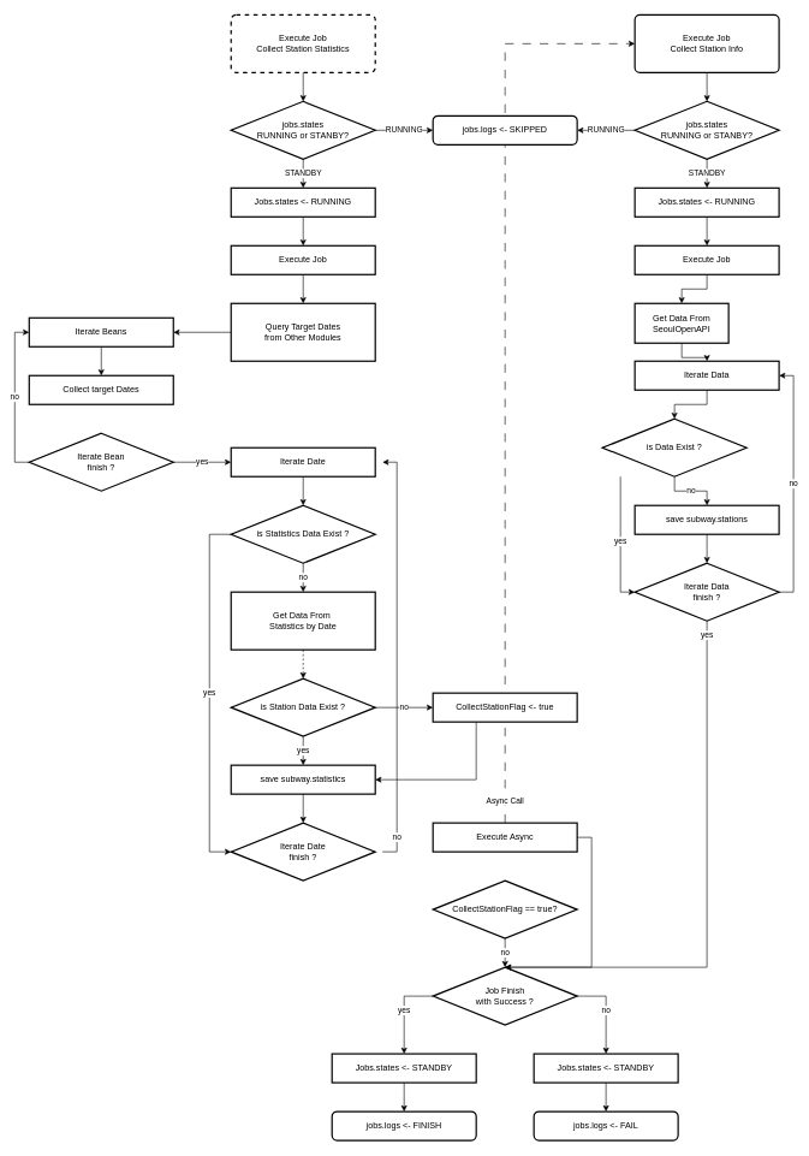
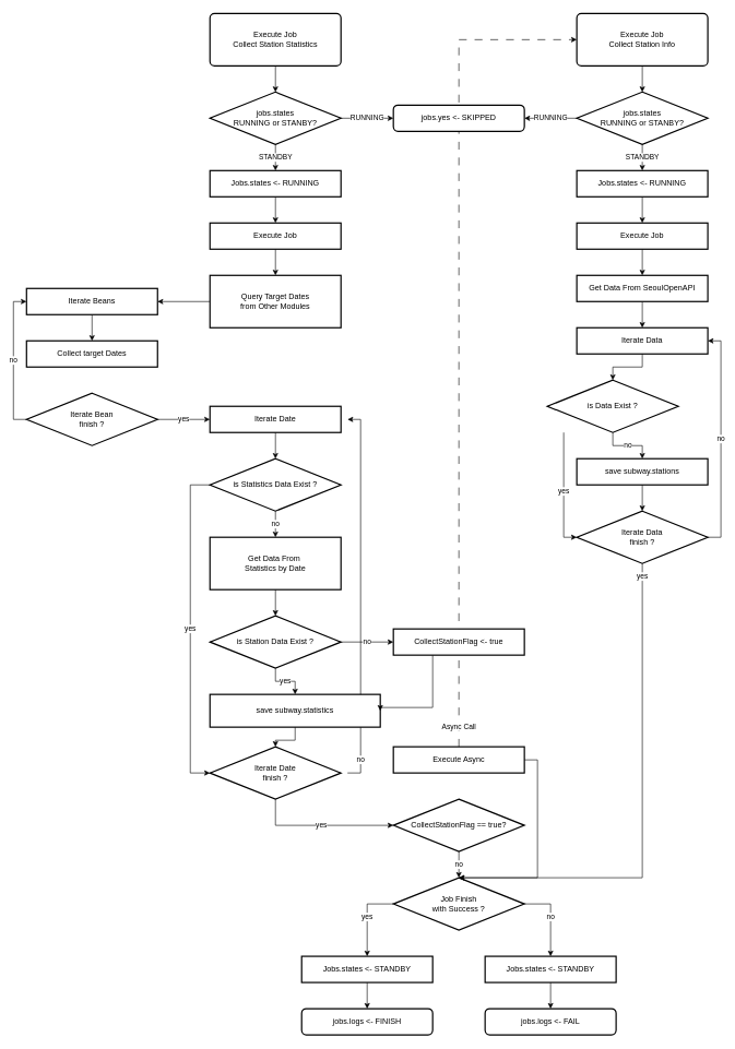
- <mxCell id="21" value="Execute Job&lt;div&gt;Collect Station Statistics&lt;/div&gt;" style="rounded=1;whiteSpace=wrap;html=1;absoluteArcSize=1;arcSize=14;strokeWidth=2;dashed=1;" vertex="1" parent="1"><mxGeometry x="320" y="20" width="200" height="80" as="geometry" /></mxCell>
+ <mxCell id="21" value="Execute Job&lt;div&gt;Collect Station Statistics&lt;/div&gt;" style="rounded=1;whiteSpace=wrap;html=1;absoluteArcSize=1;arcSize=14;strokeWidth=2;" vertex="1" parent="1"><mxGeometry x="320" y="20" width="200" height="80" as="geometry" /></mxCell>
- <mxCell id="9" value="jobs.logs &amp;lt;- SKIPPED" style="rounded=1;whiteSpace=wrap;html=1;absoluteArcSize=1;arcSize=14;strokeWidth=2;" vertex="1" parent="1"><mxGeometry x="600" y="160" width="200" height="40" as="geometry" /></mxCell>
+ <mxCell id="9" value="jobs.yes &amp;lt;- SKIPPED" style="rounded=1;whiteSpace=wrap;html=1;absoluteArcSize=1;arcSize=14;strokeWidth=2;" vertex="1" parent="1"><mxGeometry x="600" y="160" width="200" height="40" as="geometry" /></mxCell>
- <mxCell id="27" value="Get Data From SeoulOpenAPI" style="rounded=0;whiteSpace=wrap;html=1;absoluteArcSize=1;arcSize=14;strokeWidth=2;" vertex="1" parent="1"><mxGeometry x="880" y="420" width="130" height="55" as="geometry" /></mxCell>
+ <mxCell id="27" value="Get Data From SeoulOpenAPI" style="rounded=0;whiteSpace=wrap;html=1;absoluteArcSize=1;arcSize=14;strokeWidth=2;" vertex="1" parent="1"><mxGeometry x="880" y="420" width="200" height="40" as="geometry" /></mxCell>
- <mxCell id="62" style="edgeStyle=orthogonalEdgeStyle;rounded=0;orthogonalLoop=1;jettySize=auto;html=1;entryX=0.5;entryY=0;entryDx=0;entryDy=0;entryPerimeter=0;dashed=1;" edge="1" parent="1" source="36" target="54"><mxGeometry relative="1" as="geometry" /></mxCell>
+ <mxCell id="62" style="edgeStyle=orthogonalEdgeStyle;rounded=0;orthogonalLoop=1;jettySize=auto;html=1;entryX=0.5;entryY=0;entryDx=0;entryDy=0;entryPerimeter=0;" edge="1" parent="1" source="36" target="54"><mxGeometry relative="1" as="geometry" /></mxCell>
- <mxCell id="48" value="save subway.statistics" style="rounded=0;whiteSpace=wrap;html=1;absoluteArcSize=1;arcSize=14;strokeWidth=2;" vertex="1" parent="1"><mxGeometry x="320" y="1060" width="200" height="40" as="geometry" /></mxCell>
+ <mxCell id="48" value="save subway.statistics" style="rounded=0;whiteSpace=wrap;html=1;absoluteArcSize=1;arcSize=14;strokeWidth=2;" vertex="1" parent="1"><mxGeometry x="320" y="1060" width="260" height="50" as="geometry" /></mxCell>
+ <mxCell id="64" value="yes" style="edgeStyle=orthogonalEdgeStyle;rounded=0;orthogonalLoop=1;jettySize=auto;html=1;entryX=0;entryY=0.5;entryDx=0;entryDy=0;entryPerimeter=0;" edge="1" parent="1" source="40" target="59"><mxGeometry relative="1" as="geometry"><Array as="points"><mxPoint x="420" y="1260" /></Array></mxGeometry></mxCell>
